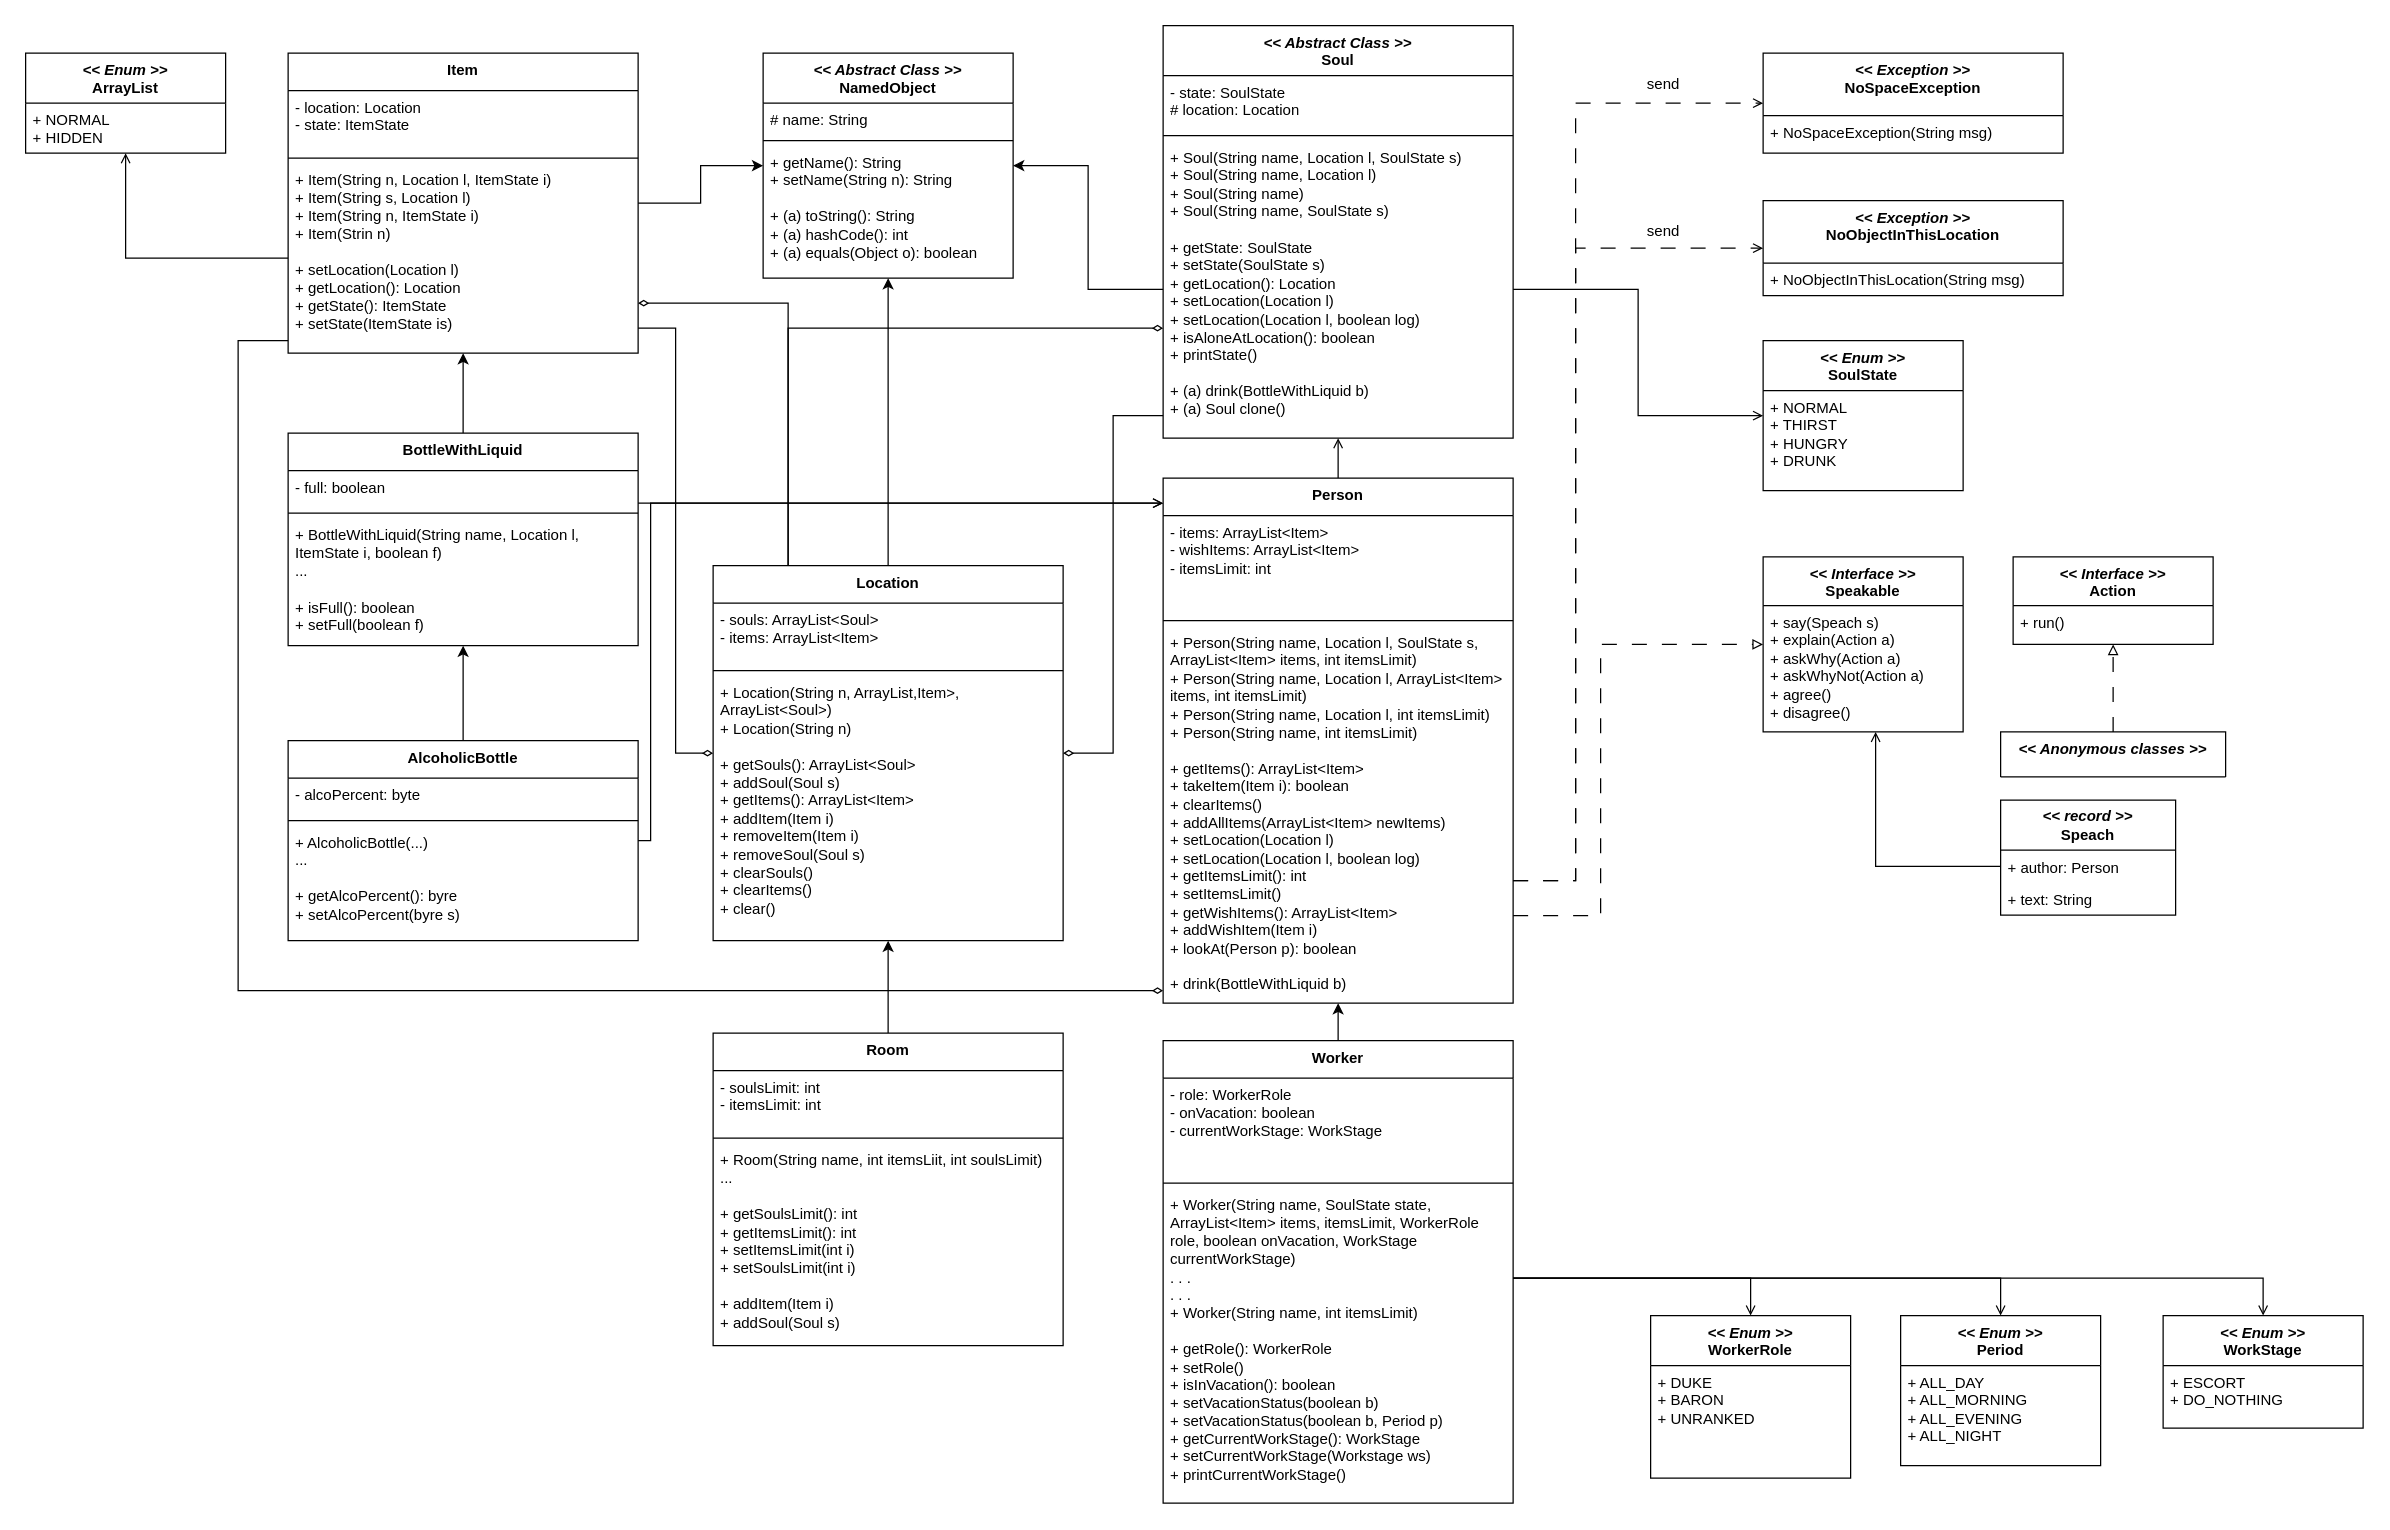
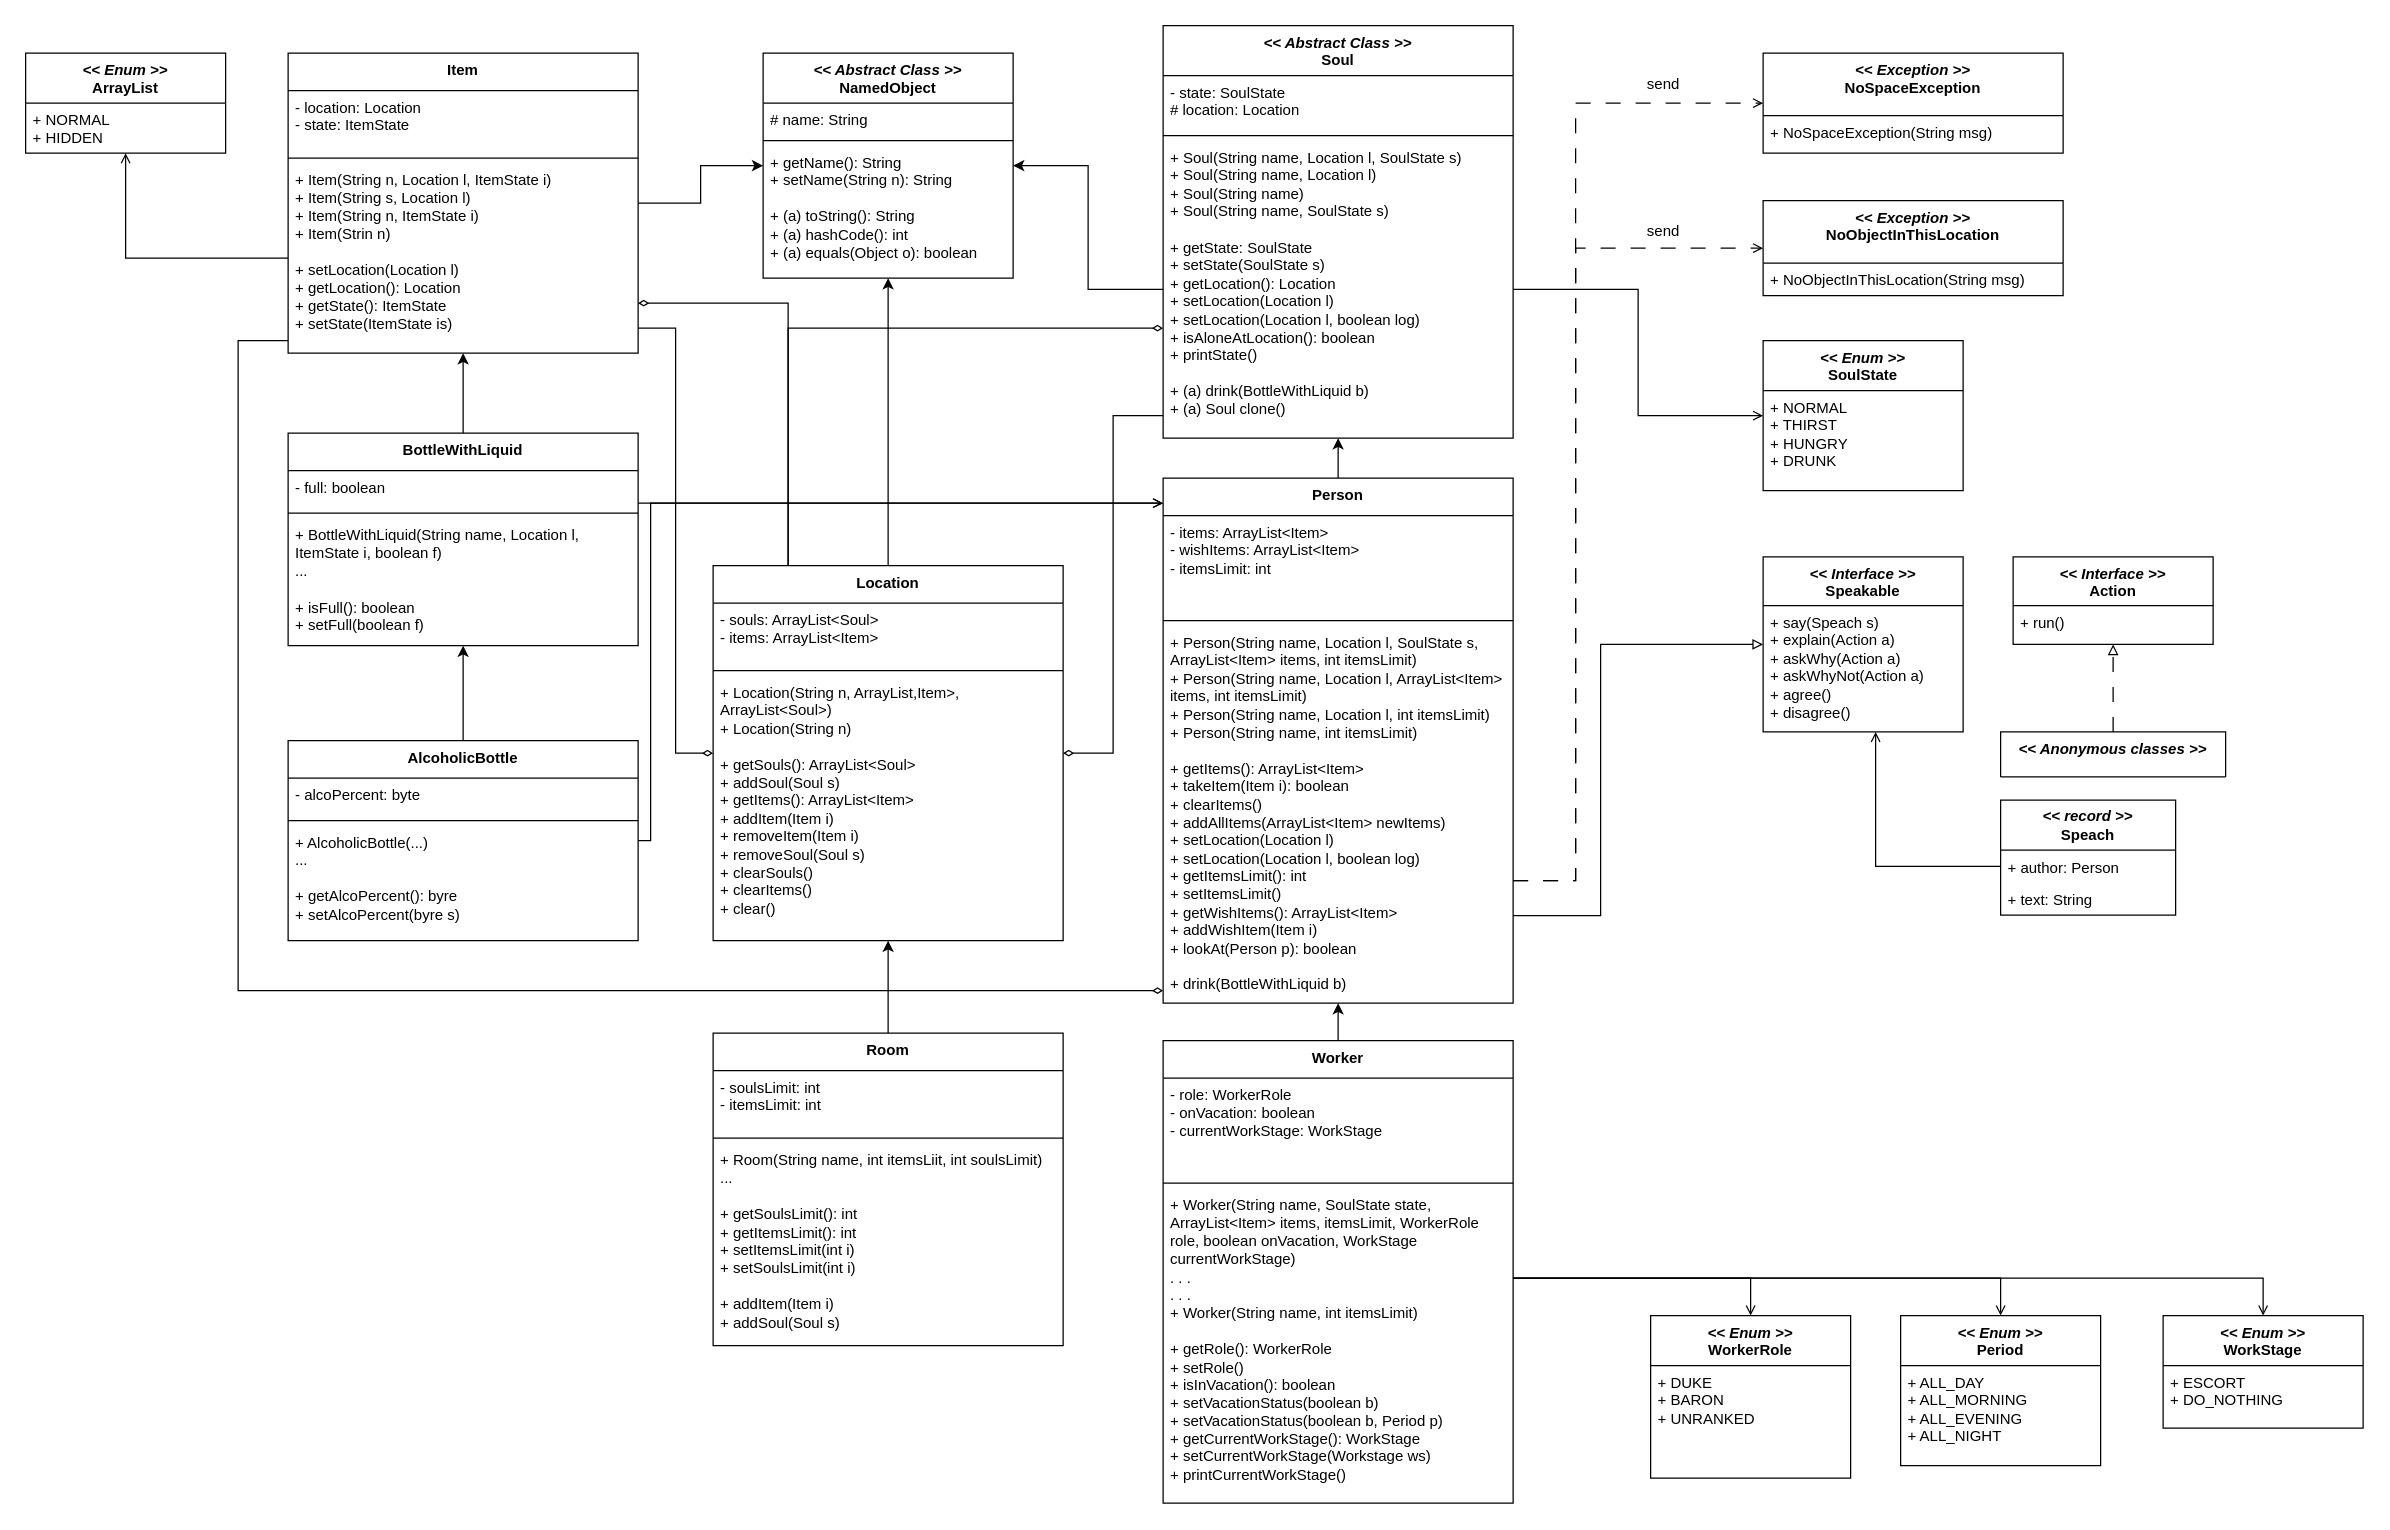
- <mxCell id="12" style="edgeStyle=orthogonalEdgeStyle;rounded=0;orthogonalLoop=1;jettySize=auto;html=1;endArrow=open;" edge="1" parent="1" source="14" target="7"><mxGeometry relative="1" as="geometry" /></mxCell>
+ <mxCell id="12" style="edgeStyle=orthogonalEdgeStyle;rounded=0;orthogonalLoop=1;jettySize=auto;html=1;" edge="1" parent="1" source="14" target="7"><mxGeometry relative="1" as="geometry" /></mxCell>
- <mxCell id="13" style="edgeStyle=orthogonalEdgeStyle;rounded=0;orthogonalLoop=1;jettySize=auto;html=1;dashed=1;dashPattern=12 12;endArrow=block;endFill=0;" edge="1" parent="1" source="14" target="26"><mxGeometry relative="1" as="geometry"><Array as="points"><mxPoint x="1280" y="732" /><mxPoint x="1280" y="515" /></Array></mxGeometry></mxCell>
+ <mxCell id="13" style="edgeStyle=orthogonalEdgeStyle;rounded=0;orthogonalLoop=1;jettySize=auto;html=1;dashed=0;dashPattern=12 12;endArrow=block;endFill=0;" edge="1" parent="1" source="14" target="26"><mxGeometry relative="1" as="geometry"><Array as="points"><mxPoint x="1280" y="732" /><mxPoint x="1280" y="515" /></Array></mxGeometry></mxCell>
